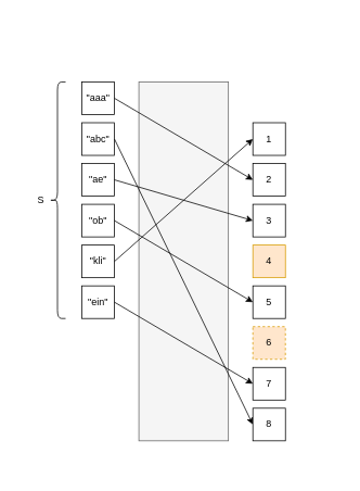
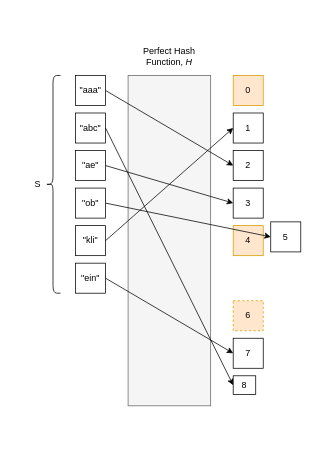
+ <mxCell id="21" value="Perfect Hash Function, &lt;i&gt;H&lt;/i&gt;" style="text;html=1;strokeColor=none;fillColor=none;align=center;verticalAlign=middle;whiteSpace=wrap;rounded=0;" vertex="1" parent="1"><mxGeometry x="170" y="60" width="110" height="30" as="geometry" /></mxCell>
+ <mxCell id="9" value="0" style="rounded=0;whiteSpace=wrap;html=1;fillColor=#ffe6cc;strokeColor=#d79b00;" vertex="1" parent="1"><mxGeometry x="310" y="100" width="40" height="40" as="geometry" /></mxCell>
- <mxCell id="14" value="5" style="rounded=0;whiteSpace=wrap;html=1;" vertex="1" parent="1"><mxGeometry x="310" y="350" width="40" height="40" as="geometry" /></mxCell>
+ <mxCell id="14" value="5" style="rounded=0;whiteSpace=wrap;html=1;" vertex="1" parent="1"><mxGeometry x="360" y="295" width="40" height="40" as="geometry" /></mxCell>
- <mxCell id="26" value="8" style="rounded=0;whiteSpace=wrap;html=1;" vertex="1" parent="1"><mxGeometry x="310" y="500" width="40" height="40" as="geometry" /></mxCell>
+ <mxCell id="26" value="8" style="rounded=0;whiteSpace=wrap;html=1;" vertex="1" parent="1"><mxGeometry x="310" y="500" width="30" height="25" as="geometry" /></mxCell>
